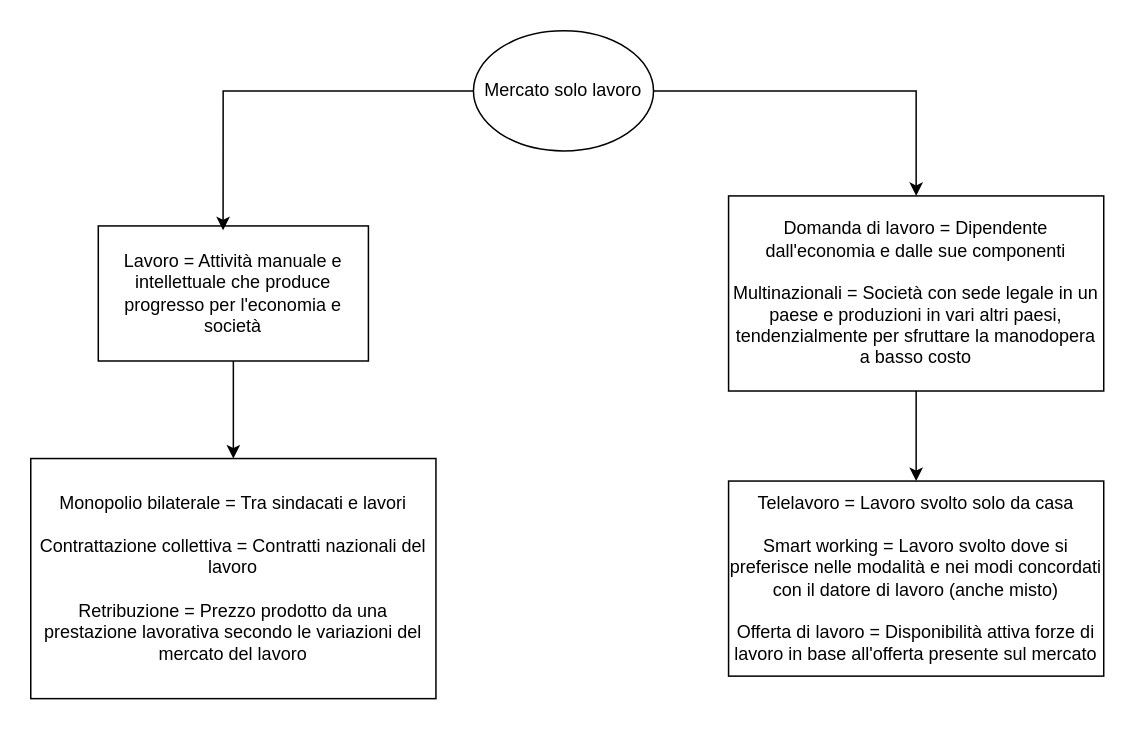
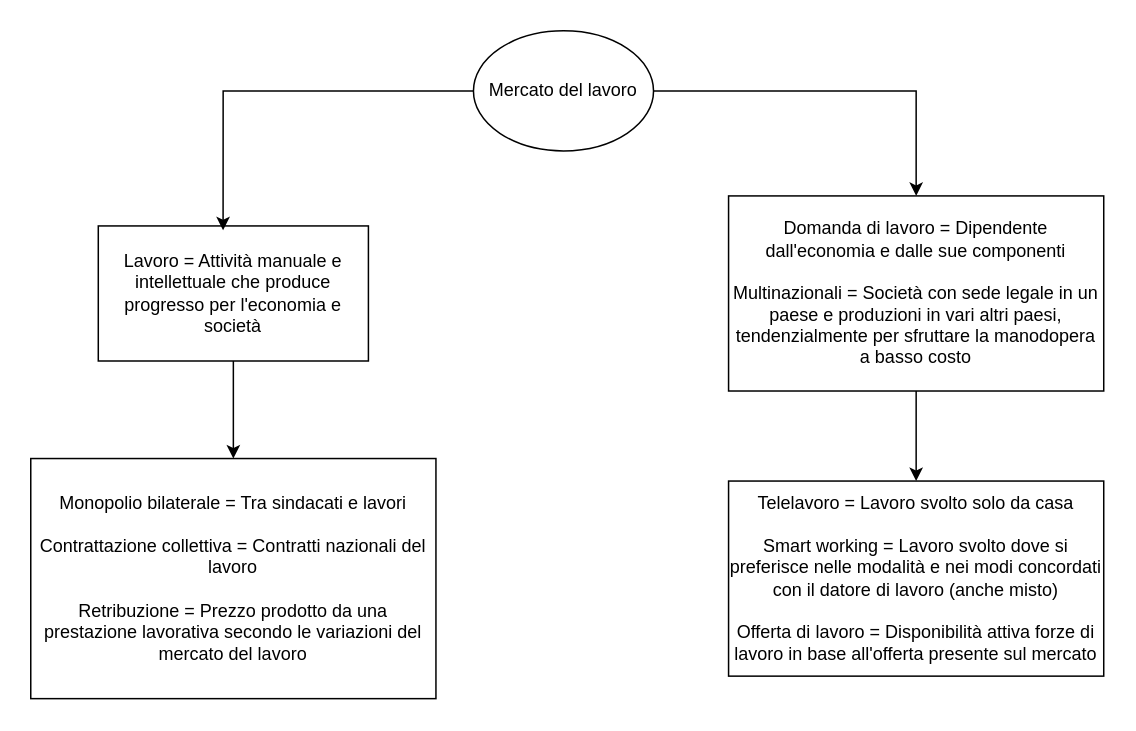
- <mxCell id="3" value="Mercato solo lavoro" style="ellipse;whiteSpace=wrap;html=1;" vertex="1" parent="1"><mxGeometry x="315" y="20" width="120" height="80" as="geometry" /></mxCell>
+ <mxCell id="3" value="Mercato del lavoro" style="ellipse;whiteSpace=wrap;html=1;" vertex="1" parent="1"><mxGeometry x="315" y="20" width="120" height="80" as="geometry" /></mxCell>
